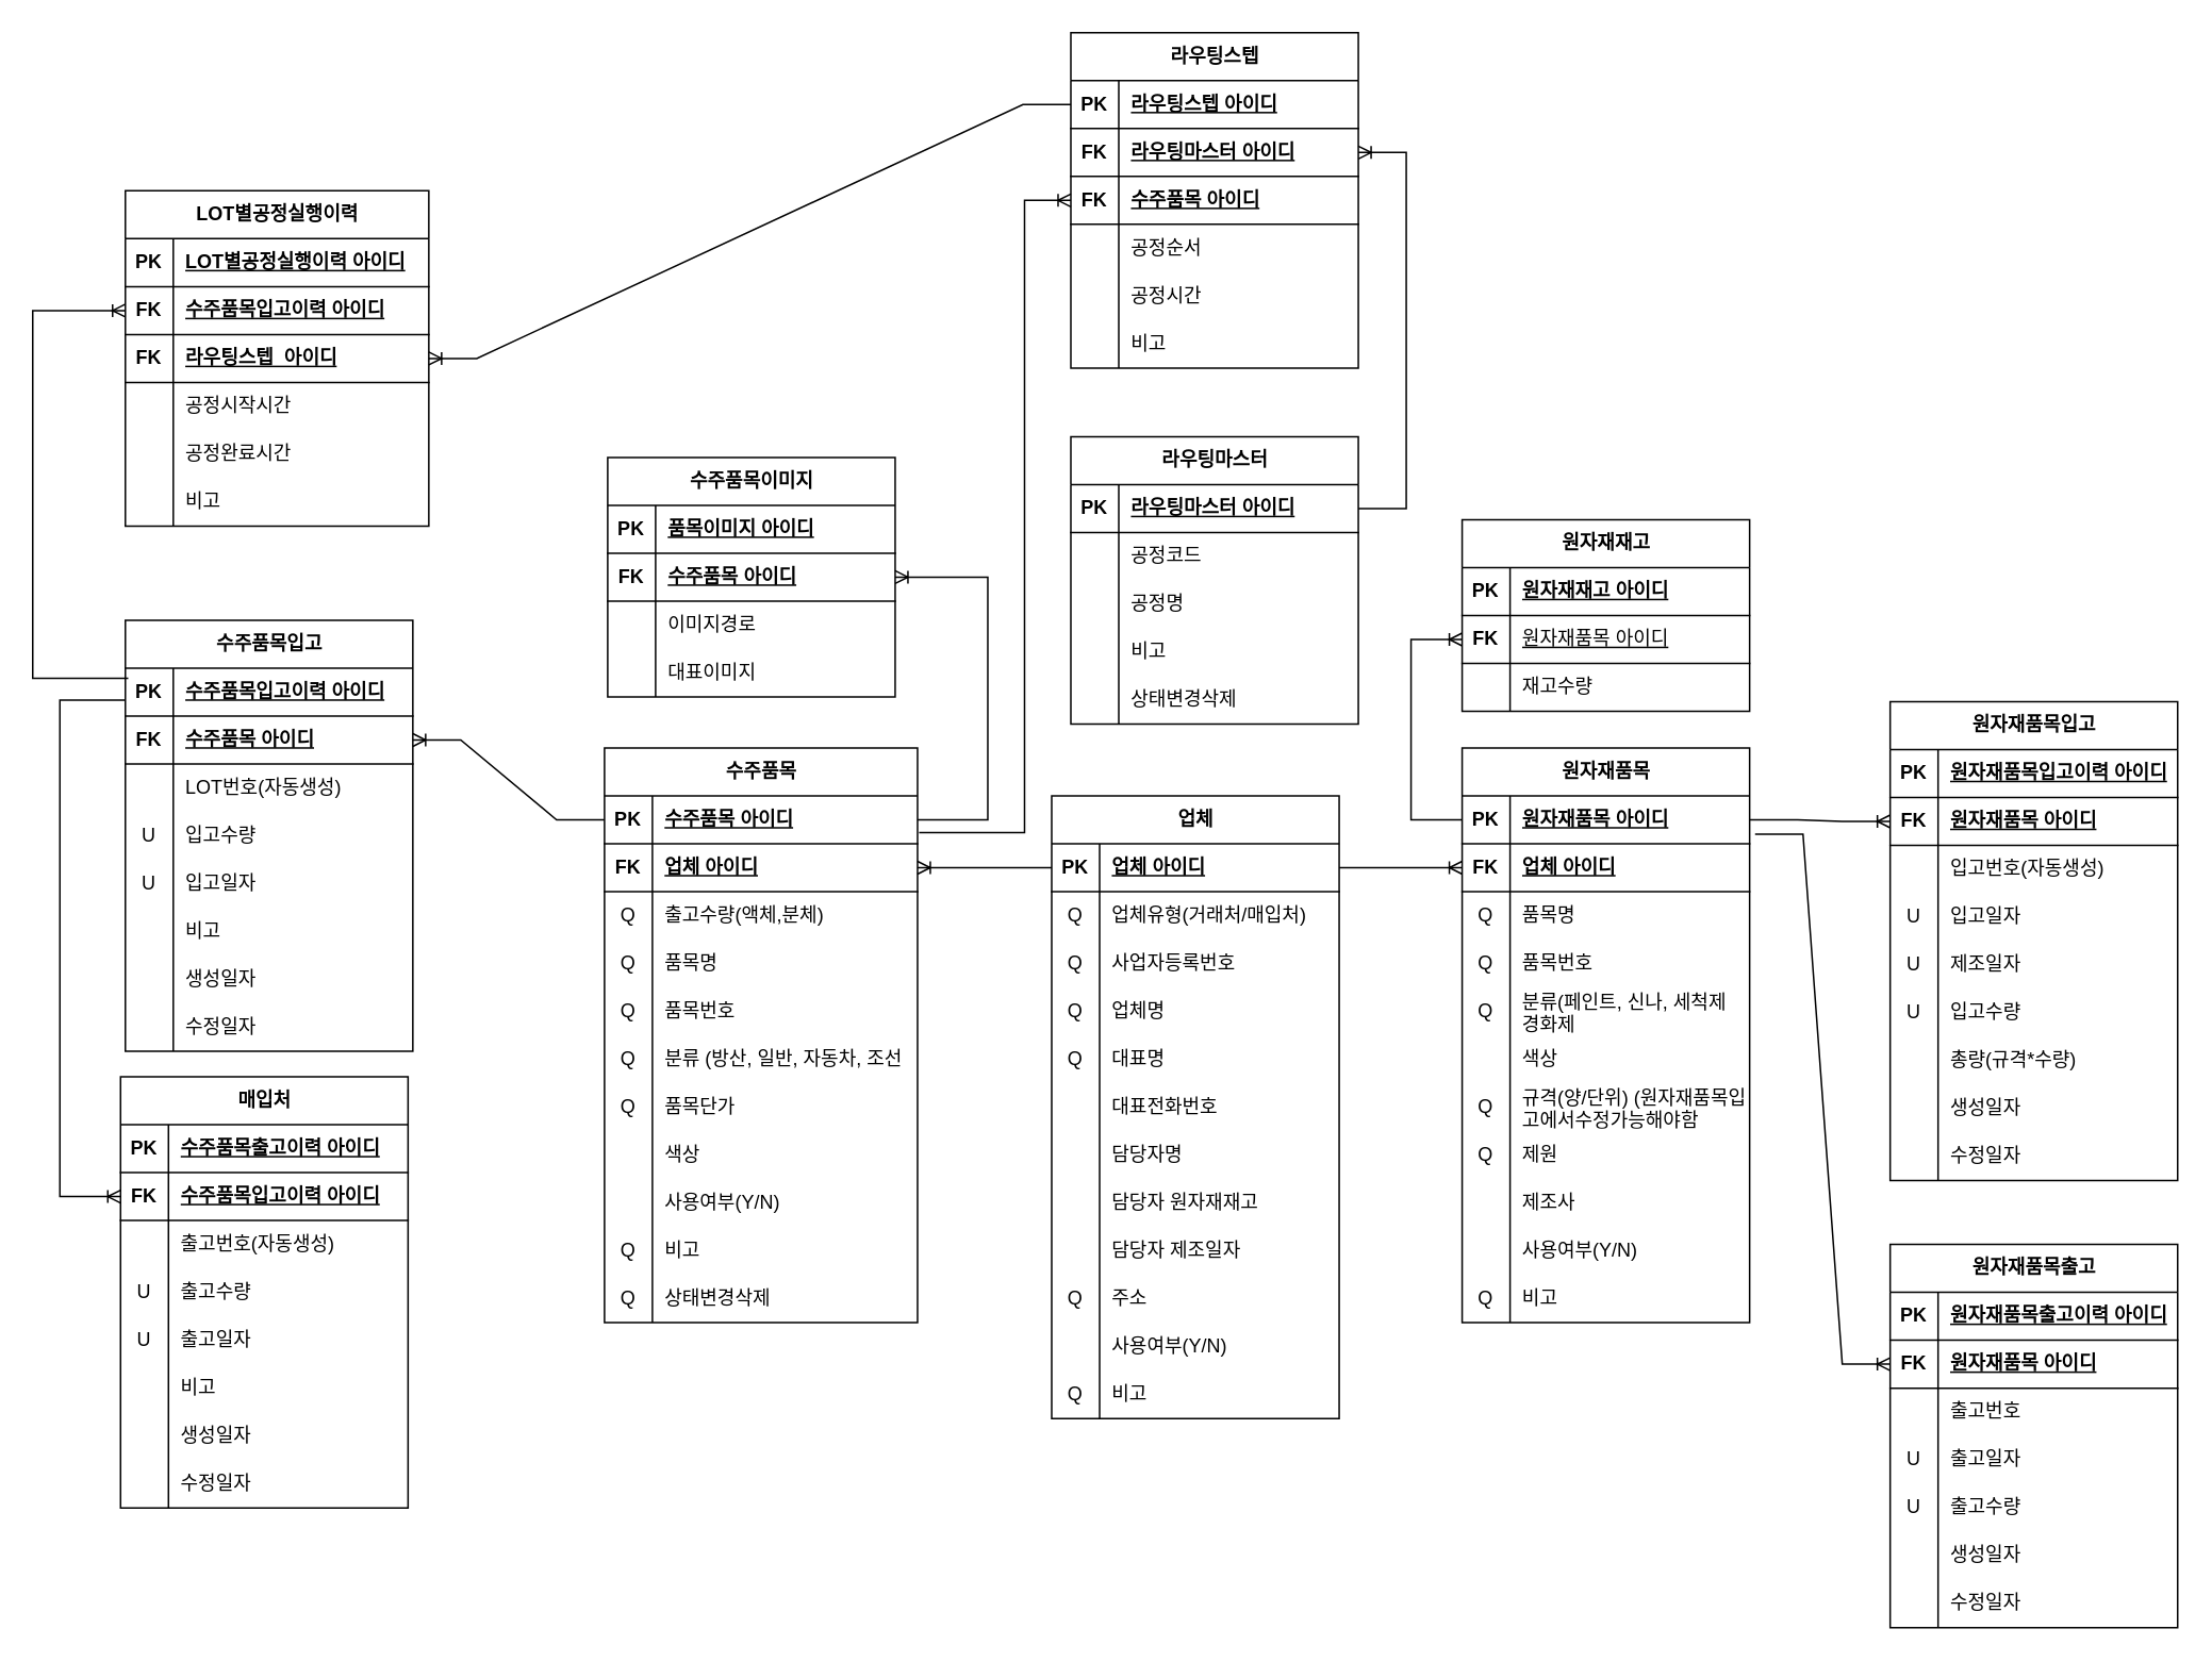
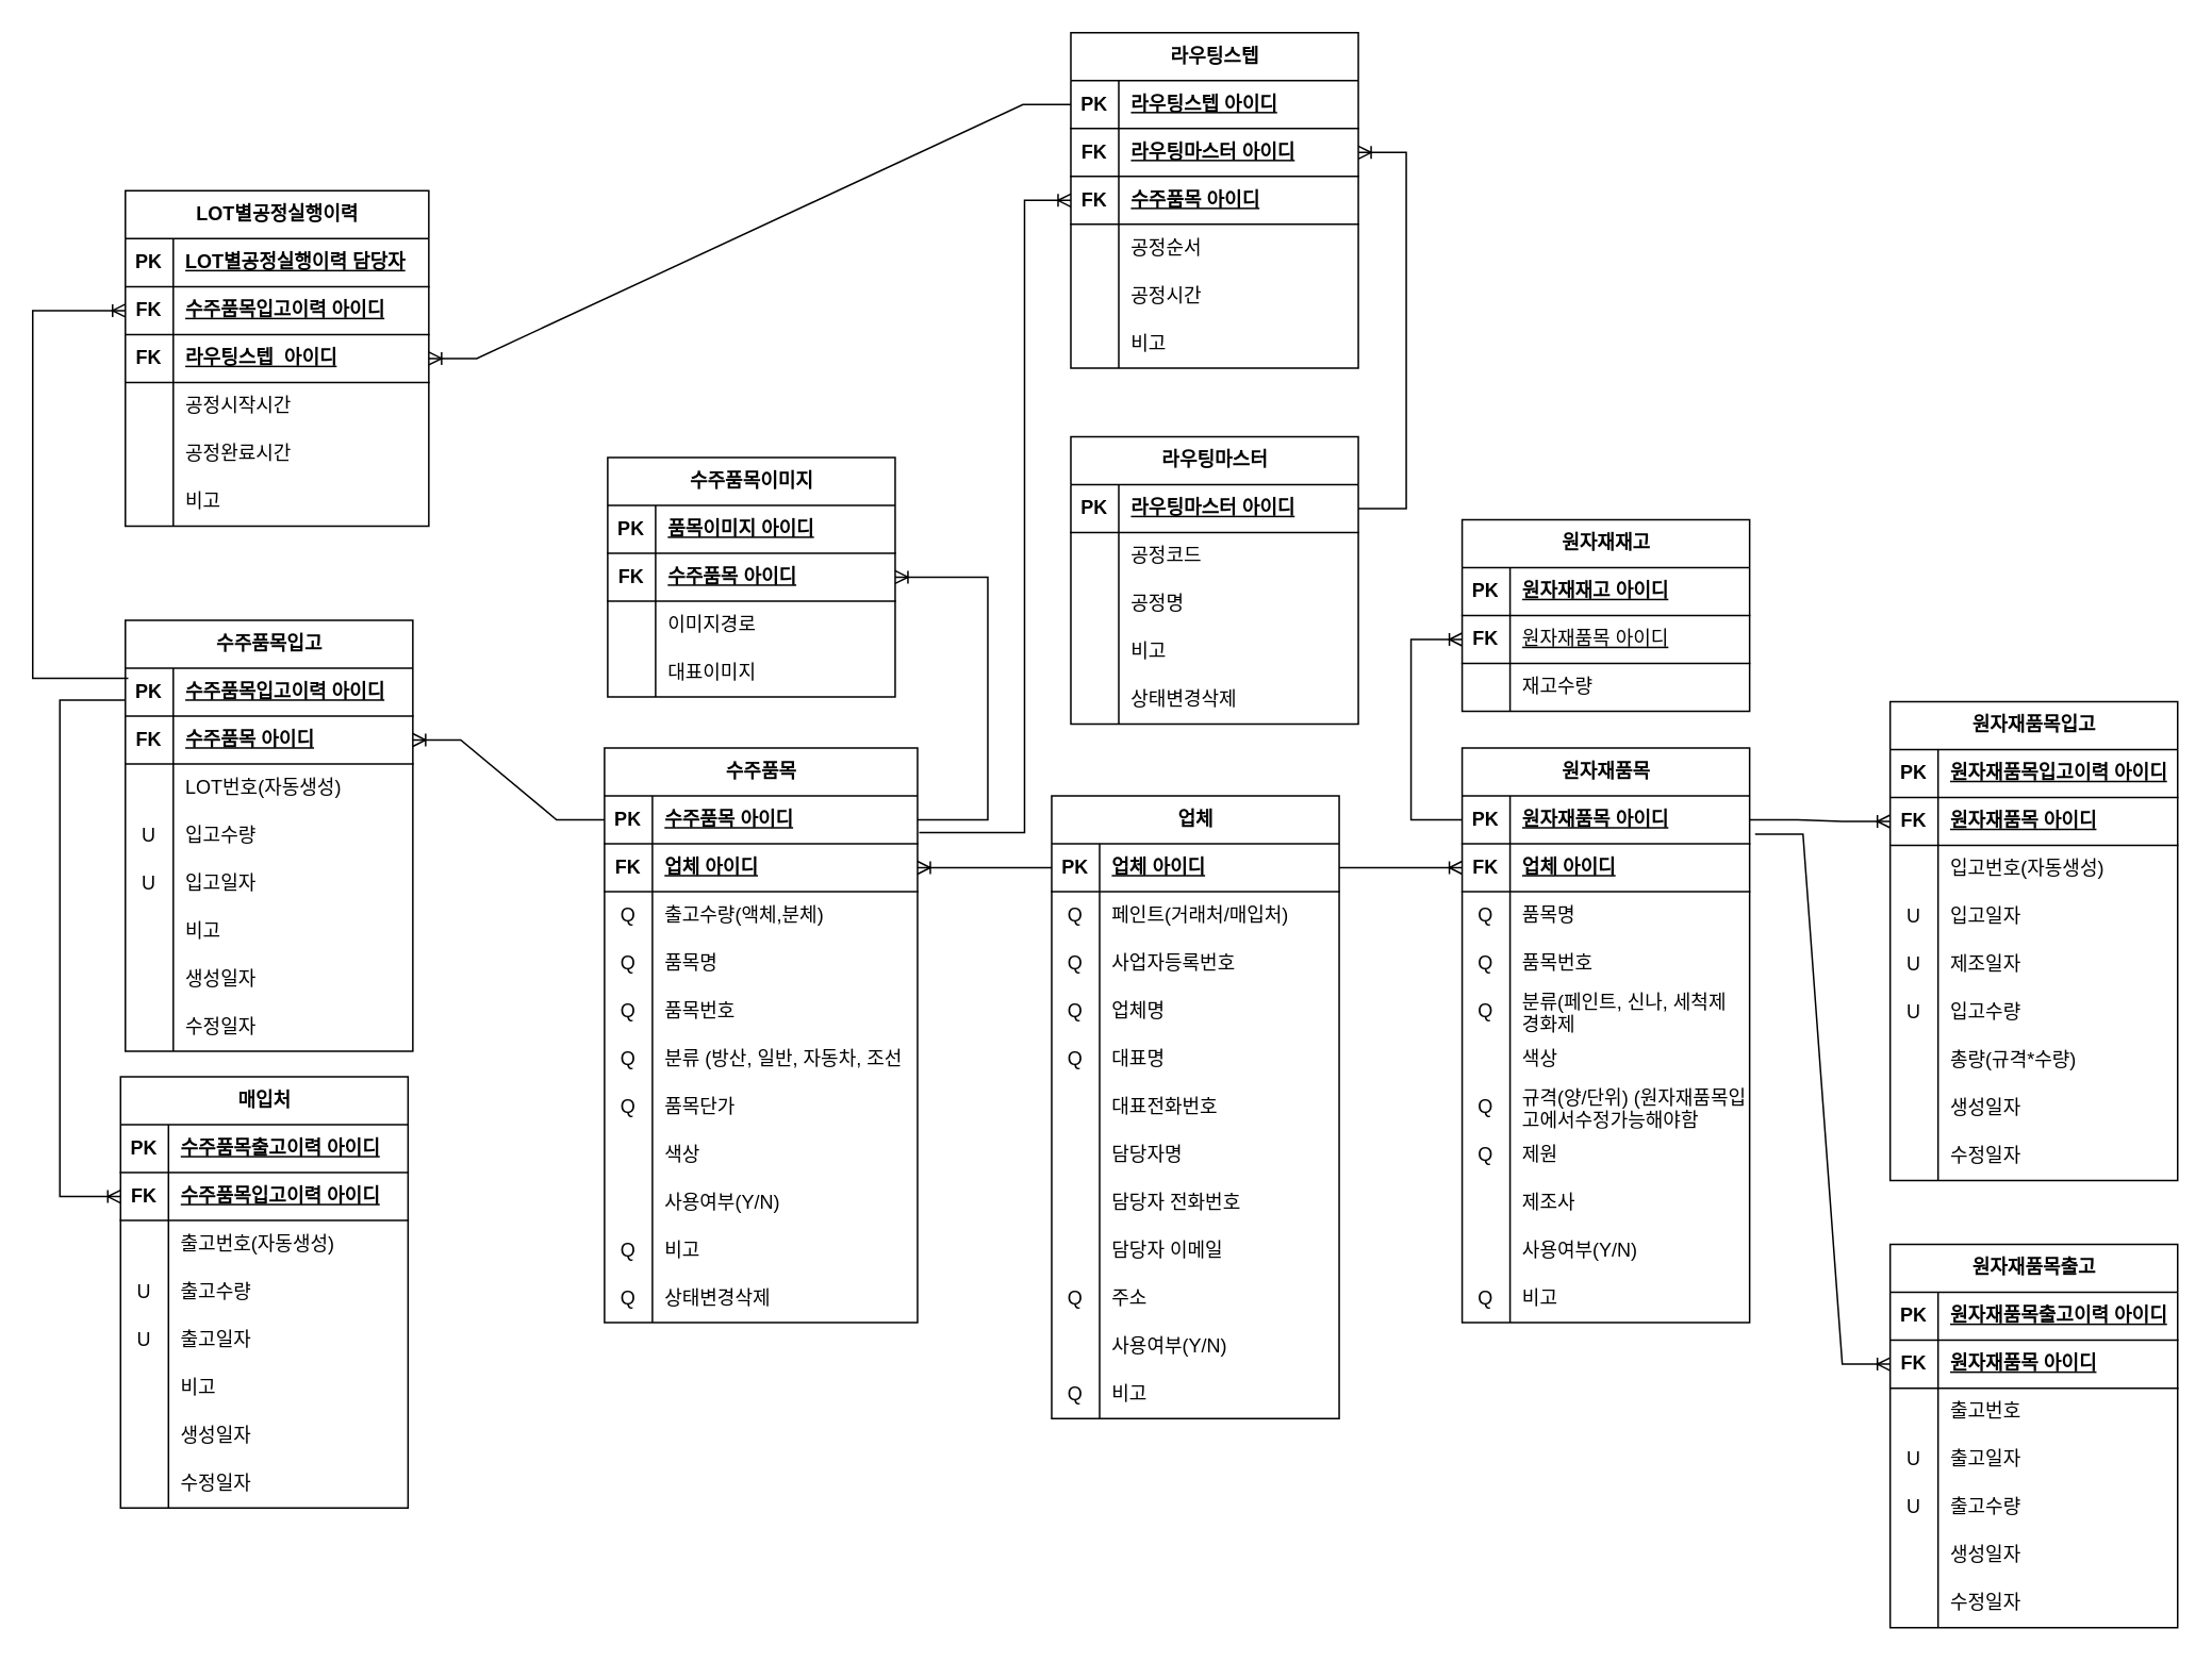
- <mxCell id="147" value="&lt;span style=&quot;text-align: center; text-wrap-mode: nowrap;&quot;&gt;LOT별공정실행이력 아이디&lt;/span&gt;" style="shape=partialRectangle;connectable=0;fillColor=none;top=0;left=0;bottom=0;right=0;align=left;spacingLeft=6;fontStyle=5;overflow=hidden;whiteSpace=wrap;html=1;" vertex="1" parent="145"><mxGeometry x="30" width="160" height="30" as="geometry"><mxRectangle width="160" height="30" as="alternateBounds" /></mxGeometry></mxCell>
+ <mxCell id="147" value="&lt;span style=&quot;text-align: center; text-wrap-mode: nowrap;&quot;&gt;LOT별공정실행이력 담당자&lt;/span&gt;" style="shape=partialRectangle;connectable=0;fillColor=none;top=0;left=0;bottom=0;right=0;align=left;spacingLeft=6;fontStyle=5;overflow=hidden;whiteSpace=wrap;html=1;" vertex="1" parent="145"><mxGeometry x="30" width="160" height="30" as="geometry"><mxRectangle width="160" height="30" as="alternateBounds" /></mxGeometry></mxCell>
- <mxCell id="8" value="업체유형(거래처/매입처)" style="shape=partialRectangle;connectable=0;fillColor=none;top=0;left=0;bottom=0;right=0;align=left;spacingLeft=6;overflow=hidden;whiteSpace=wrap;html=1;" vertex="1" parent="6"><mxGeometry x="30" width="150" height="30" as="geometry"><mxRectangle width="150" height="30" as="alternateBounds" /></mxGeometry></mxCell>
+ <mxCell id="8" value="페인트(거래처/매입처)" style="shape=partialRectangle;connectable=0;fillColor=none;top=0;left=0;bottom=0;right=0;align=left;spacingLeft=6;overflow=hidden;whiteSpace=wrap;html=1;" vertex="1" parent="6"><mxGeometry x="30" width="150" height="30" as="geometry"><mxRectangle width="150" height="30" as="alternateBounds" /></mxGeometry></mxCell>
- <mxCell id="26" value="담당자 원자재재고" style="shape=partialRectangle;connectable=0;fillColor=none;top=0;left=0;bottom=0;right=0;align=left;spacingLeft=6;overflow=hidden;whiteSpace=wrap;html=1;" vertex="1" parent="24"><mxGeometry x="30" width="150" height="30" as="geometry"><mxRectangle width="150" height="30" as="alternateBounds" /></mxGeometry></mxCell>
+ <mxCell id="26" value="담당자 전화번호" style="shape=partialRectangle;connectable=0;fillColor=none;top=0;left=0;bottom=0;right=0;align=left;spacingLeft=6;overflow=hidden;whiteSpace=wrap;html=1;" vertex="1" parent="24"><mxGeometry x="30" width="150" height="30" as="geometry"><mxRectangle width="150" height="30" as="alternateBounds" /></mxGeometry></mxCell>
- <mxCell id="29" value="담당자 제조일자" style="shape=partialRectangle;connectable=0;fillColor=none;top=0;left=0;bottom=0;right=0;align=left;spacingLeft=6;overflow=hidden;whiteSpace=wrap;html=1;" vertex="1" parent="27"><mxGeometry x="30" width="150" height="30" as="geometry"><mxRectangle width="150" height="30" as="alternateBounds" /></mxGeometry></mxCell>
+ <mxCell id="29" value="담당자 이메일" style="shape=partialRectangle;connectable=0;fillColor=none;top=0;left=0;bottom=0;right=0;align=left;spacingLeft=6;overflow=hidden;whiteSpace=wrap;html=1;" vertex="1" parent="27"><mxGeometry x="30" width="150" height="30" as="geometry"><mxRectangle width="150" height="30" as="alternateBounds" /></mxGeometry></mxCell>
